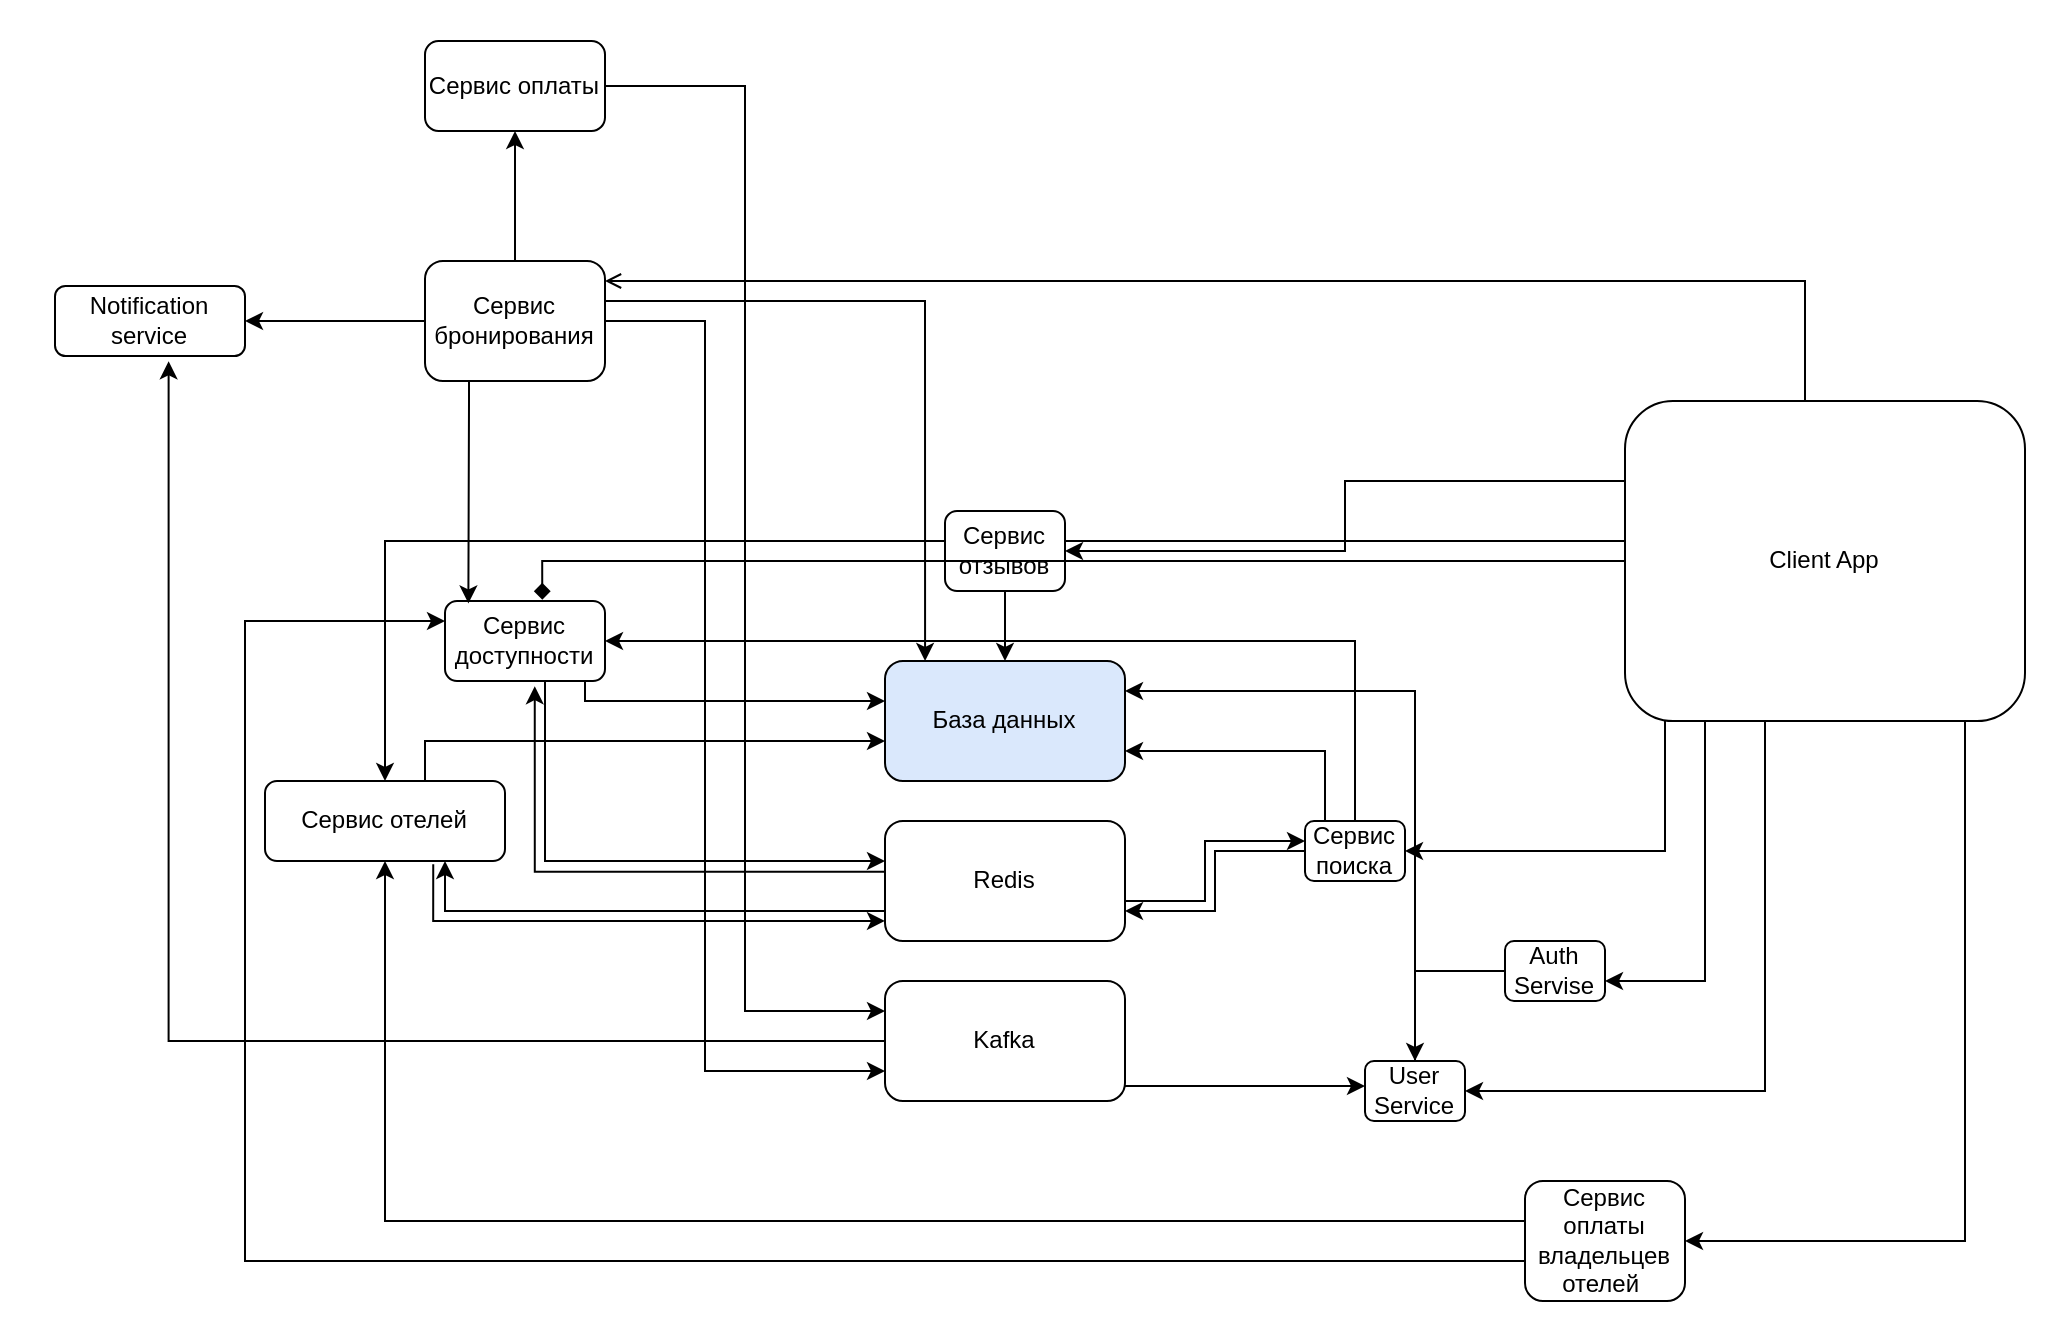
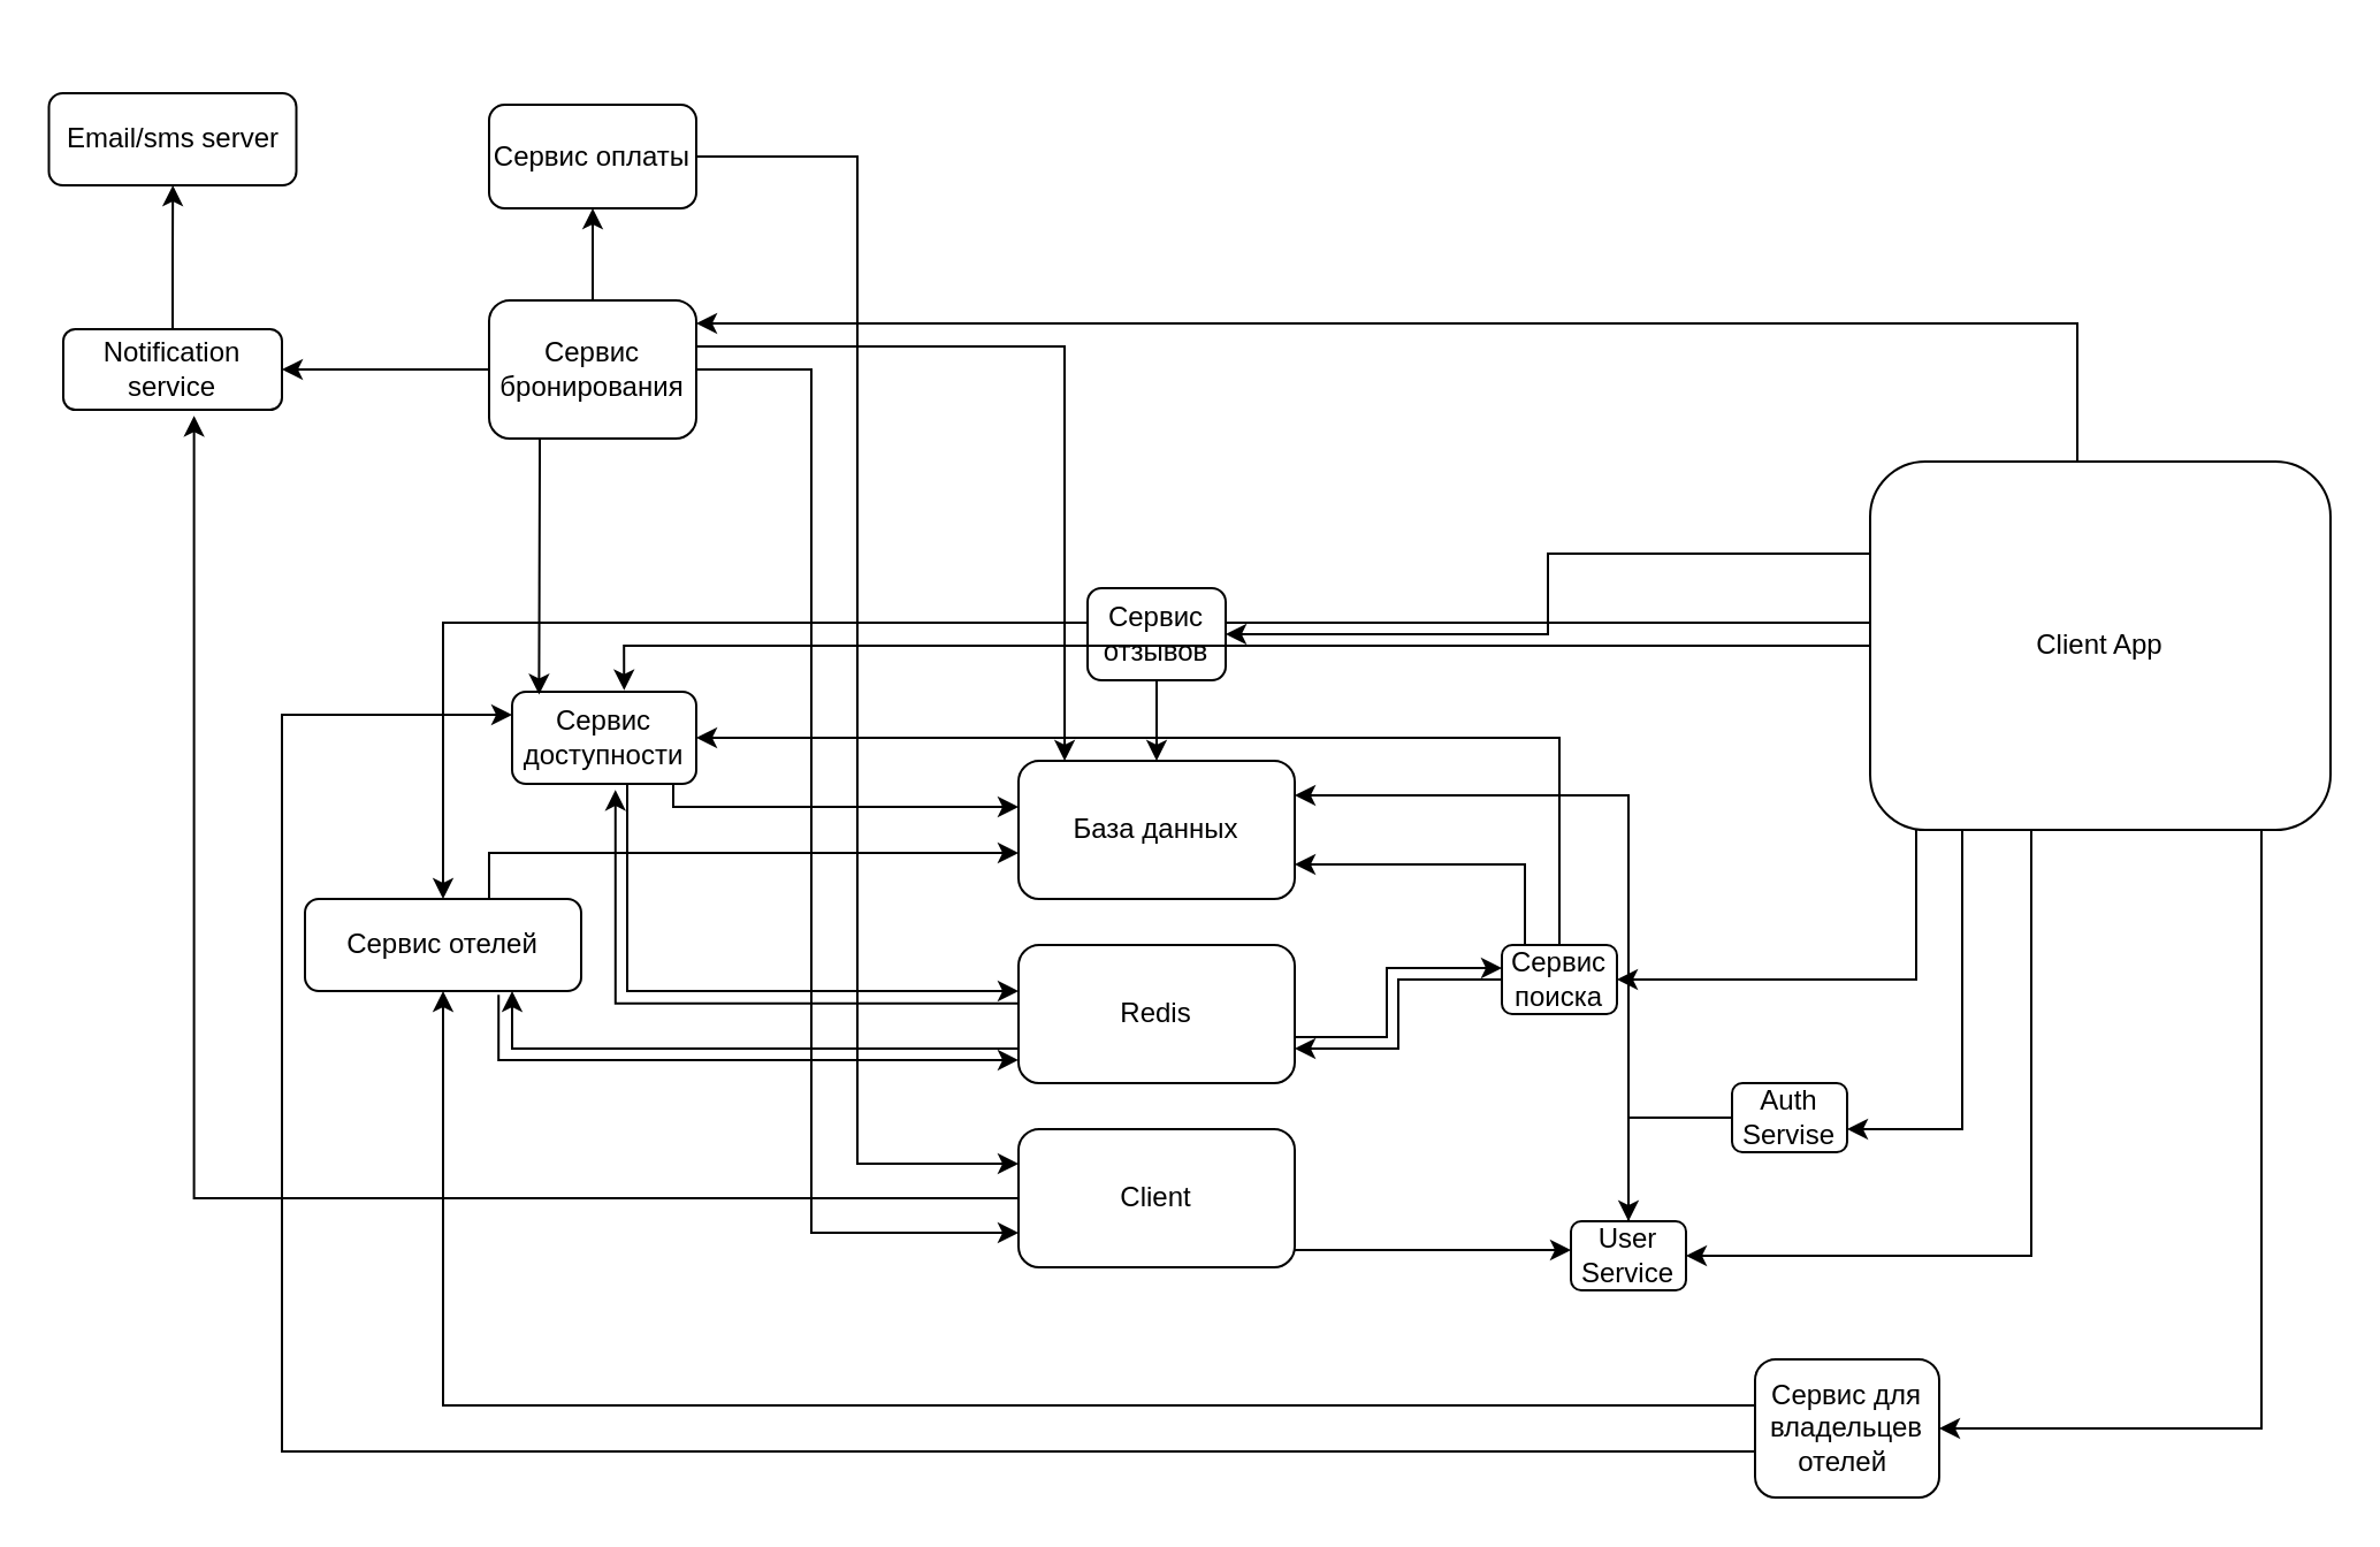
- <mxCell id="42" value="Сервис оплаты" style="whiteSpace=wrap;html=1;rounded=1;" parent="1" vertex="1"><mxGeometry x="212" y="20" width="90" height="45" as="geometry" /></mxCell>
+ <mxCell id="42" value="Сервис оплаты" style="whiteSpace=wrap;html=1;rounded=1;" parent="1" vertex="1"><mxGeometry x="212" y="45" width="90" height="45" as="geometry" /></mxCell>
+ <mxCell id="46" value="Email/sms server" style="whiteSpace=wrap;html=1;rounded=1;" parent="1" vertex="1"><mxGeometry x="20.75" y="40" width="107.5" height="40" as="geometry" /></mxCell>
+ <mxCell id="44" value="" style="edgeStyle=orthogonalEdgeStyle;rounded=0;orthogonalLoop=1;jettySize=auto;html=1;" parent="1" source="45" target="46" edge="1"><mxGeometry relative="1" as="geometry" /></mxCell>
- <mxCell id="2" value="" style="edgeStyle=orthogonalEdgeStyle;rounded=0;orthogonalLoop=1;jettySize=auto;html=1;endArrow=open;" parent="1" source="9" target="13" edge="1"><mxGeometry relative="1" as="geometry"><Array as="points"><mxPoint x="902" y="140" /></Array></mxGeometry></mxCell>
+ <mxCell id="2" value="" style="edgeStyle=orthogonalEdgeStyle;rounded=0;orthogonalLoop=1;jettySize=auto;html=1;" parent="1" source="9" target="13" edge="1"><mxGeometry relative="1" as="geometry"><Array as="points"><mxPoint x="902" y="140" /></Array></mxGeometry></mxCell>
- <mxCell id="38" style="edgeStyle=orthogonalEdgeStyle;rounded=0;orthogonalLoop=1;jettySize=auto;html=1;entryX=0.608;entryY=-0.017;entryDx=0;entryDy=0;entryPerimeter=0;endArrow=diamond;" parent="1" source="9" target="32" edge="1"><mxGeometry relative="1" as="geometry"><Array as="points"><mxPoint x="271" y="280" /></Array></mxGeometry></mxCell>
+ <mxCell id="38" style="edgeStyle=orthogonalEdgeStyle;rounded=0;orthogonalLoop=1;jettySize=auto;html=1;entryX=0.608;entryY=-0.017;entryDx=0;entryDy=0;entryPerimeter=0;" parent="1" source="9" target="32" edge="1"><mxGeometry relative="1" as="geometry"><Array as="points"><mxPoint x="271" y="280" /></Array></mxGeometry></mxCell>
- <mxCell id="29" value="База данных" style="whiteSpace=wrap;html=1;rounded=1;fillColor=#dae8fc;" parent="1" vertex="1"><mxGeometry x="442" y="330" width="120" height="60" as="geometry" /></mxCell>
+ <mxCell id="29" value="База данных" style="whiteSpace=wrap;html=1;rounded=1;" parent="1" vertex="1"><mxGeometry x="442" y="330" width="120" height="60" as="geometry" /></mxCell>
- <mxCell id="26" value="Kafka" style="whiteSpace=wrap;html=1;rounded=1;" parent="1" vertex="1"><mxGeometry x="442" y="490" width="120" height="60" as="geometry" /></mxCell>
+ <mxCell id="26" value="Client" style="whiteSpace=wrap;html=1;rounded=1;" parent="1" vertex="1"><mxGeometry x="442" y="490" width="120" height="60" as="geometry" /></mxCell>
- <mxCell id="24" value="Сервис оплаты владельцев отелей&amp;nbsp;" style="whiteSpace=wrap;html=1;rounded=1;" parent="1" vertex="1"><mxGeometry x="762" y="590" width="80" height="60" as="geometry" /></mxCell>
+ <mxCell id="24" value="Сервис для владельцев отелей&amp;nbsp;" style="whiteSpace=wrap;html=1;rounded=1;" parent="1" vertex="1"><mxGeometry x="762" y="590" width="80" height="60" as="geometry" /></mxCell>
